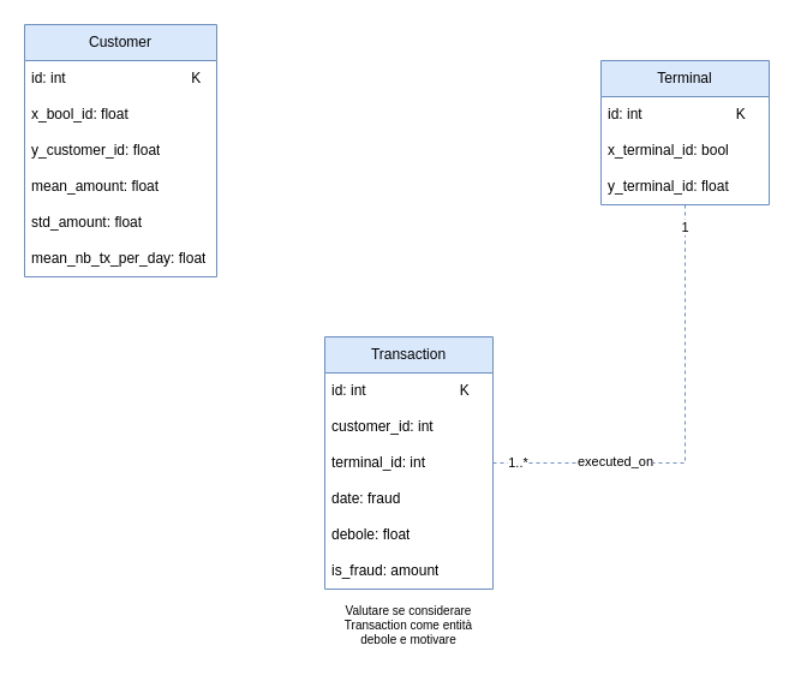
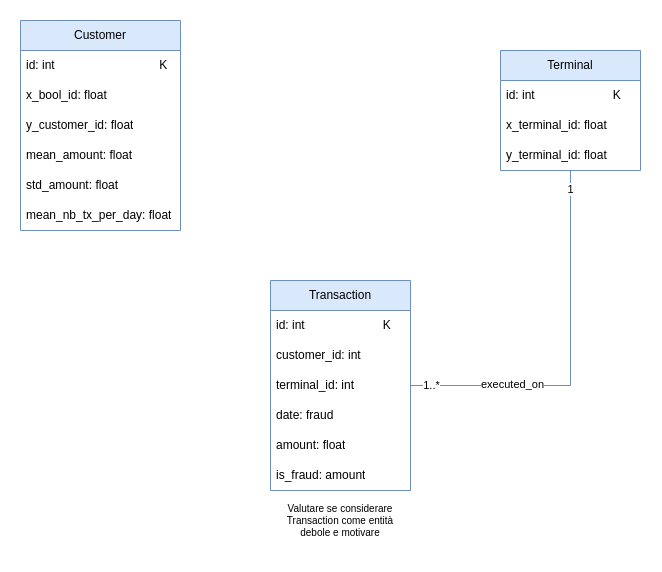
- <mxCell id="11" value="x_terminal_id: bool" style="text;strokeColor=none;fillColor=none;align=left;verticalAlign=middle;spacingLeft=4;spacingRight=4;overflow=hidden;points=[[0,0.5],[1,0.5]];portConstraint=eastwest;rotatable=0;whiteSpace=wrap;html=1;" vertex="1" parent="9"><mxGeometry y="60" width="140" height="30" as="geometry" /></mxCell>
+ <mxCell id="11" value="x_terminal_id: float" style="text;strokeColor=none;fillColor=none;align=left;verticalAlign=middle;spacingLeft=4;spacingRight=4;overflow=hidden;points=[[0,0.5],[1,0.5]];portConstraint=eastwest;rotatable=0;whiteSpace=wrap;html=1;" vertex="1" parent="9"><mxGeometry y="60" width="140" height="30" as="geometry" /></mxCell>
- <mxCell id="20" style="edgeStyle=orthogonalEdgeStyle;rounded=0;orthogonalLoop=1;jettySize=auto;html=1;entryX=1;entryY=0.5;entryDx=0;entryDy=0;endArrow=none;endFill=0;fillColor=#dae8fc;strokeColor=#6c8ebf;dashed=1;" edge="1" parent="1" source="12" target="16"><mxGeometry relative="1" as="geometry"><Array as="points"><mxPoint x="570" y="385" /></Array></mxGeometry></mxCell>
+ <mxCell id="20" style="edgeStyle=orthogonalEdgeStyle;rounded=0;orthogonalLoop=1;jettySize=auto;html=1;entryX=1;entryY=0.5;entryDx=0;entryDy=0;endArrow=none;endFill=0;fillColor=#dae8fc;strokeColor=#6c8ebf;" edge="1" parent="1" source="12" target="16"><mxGeometry relative="1" as="geometry"><Array as="points"><mxPoint x="570" y="385" /></Array></mxGeometry></mxCell>
- <mxCell id="18" value="debole: float" style="text;strokeColor=none;fillColor=none;align=left;verticalAlign=middle;spacingLeft=4;spacingRight=4;overflow=hidden;points=[[0,0.5],[1,0.5]];portConstraint=eastwest;rotatable=0;whiteSpace=wrap;html=1;" vertex="1" parent="13"><mxGeometry y="150" width="140" height="30" as="geometry" /></mxCell>
+ <mxCell id="18" value="amount: float" style="text;strokeColor=none;fillColor=none;align=left;verticalAlign=middle;spacingLeft=4;spacingRight=4;overflow=hidden;points=[[0,0.5],[1,0.5]];portConstraint=eastwest;rotatable=0;whiteSpace=wrap;html=1;" vertex="1" parent="13"><mxGeometry y="150" width="140" height="30" as="geometry" /></mxCell>
